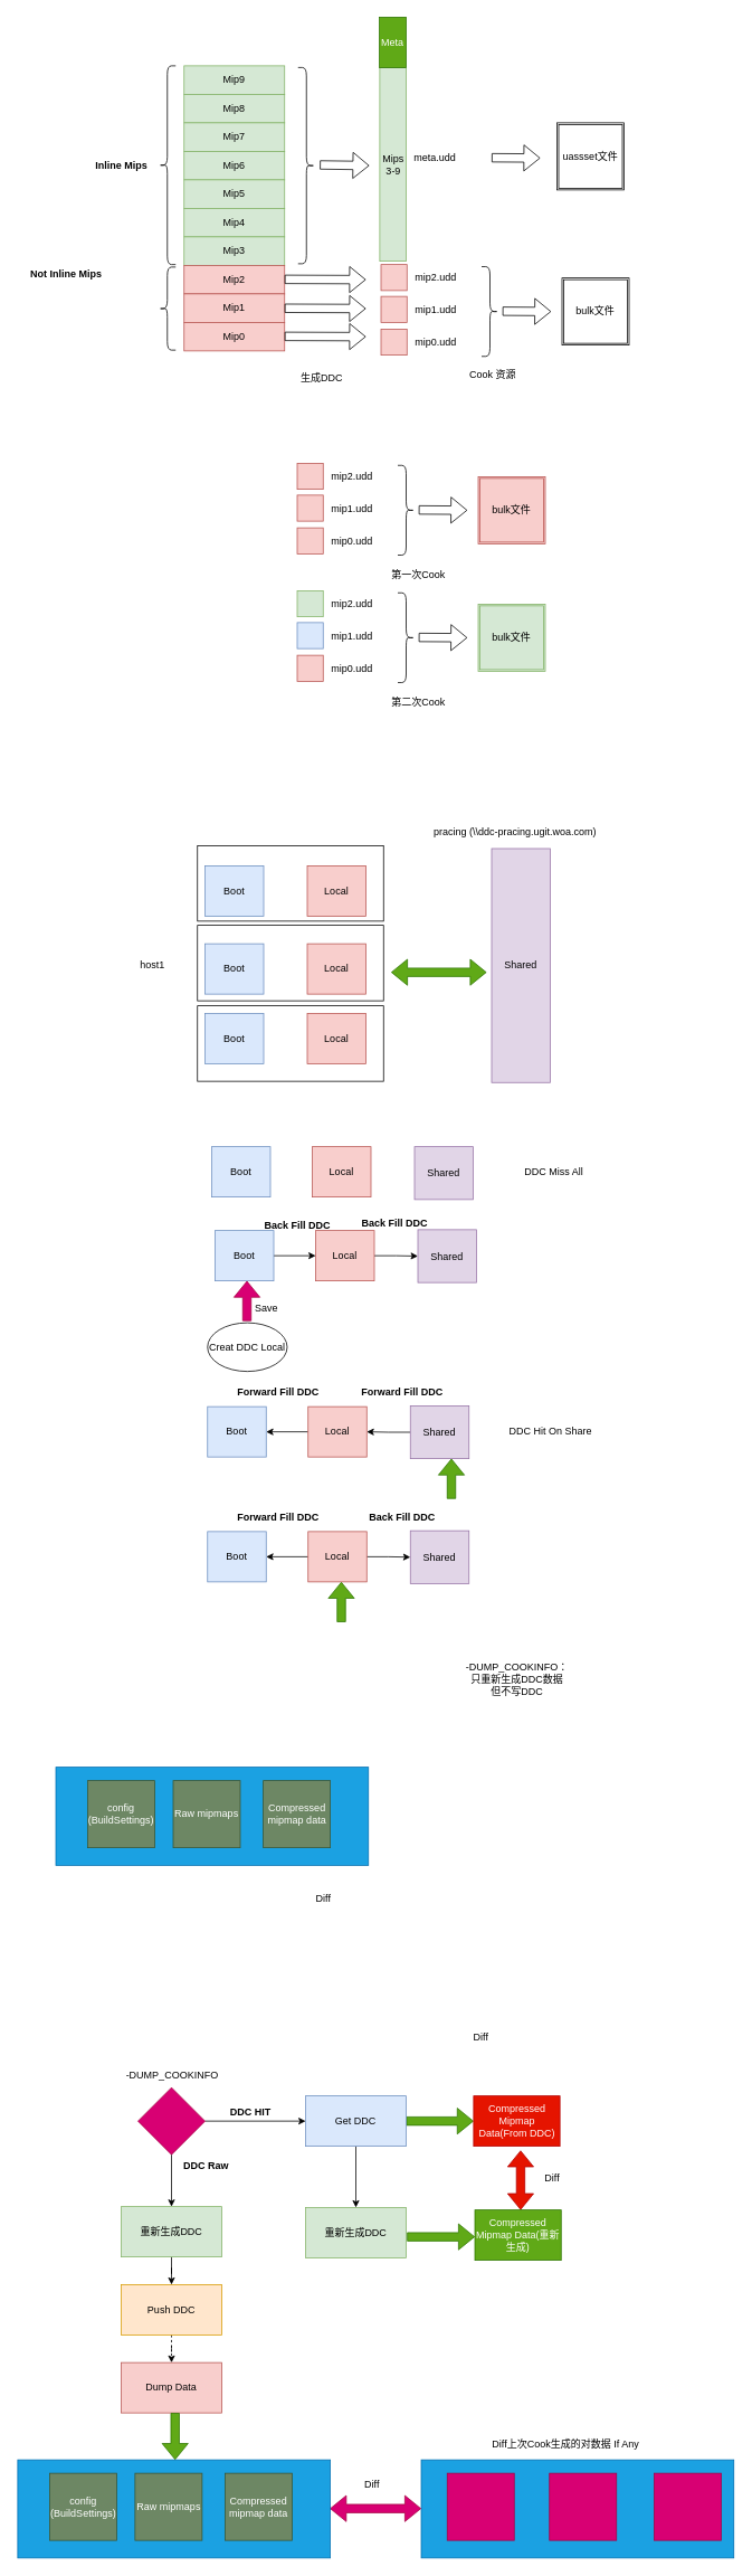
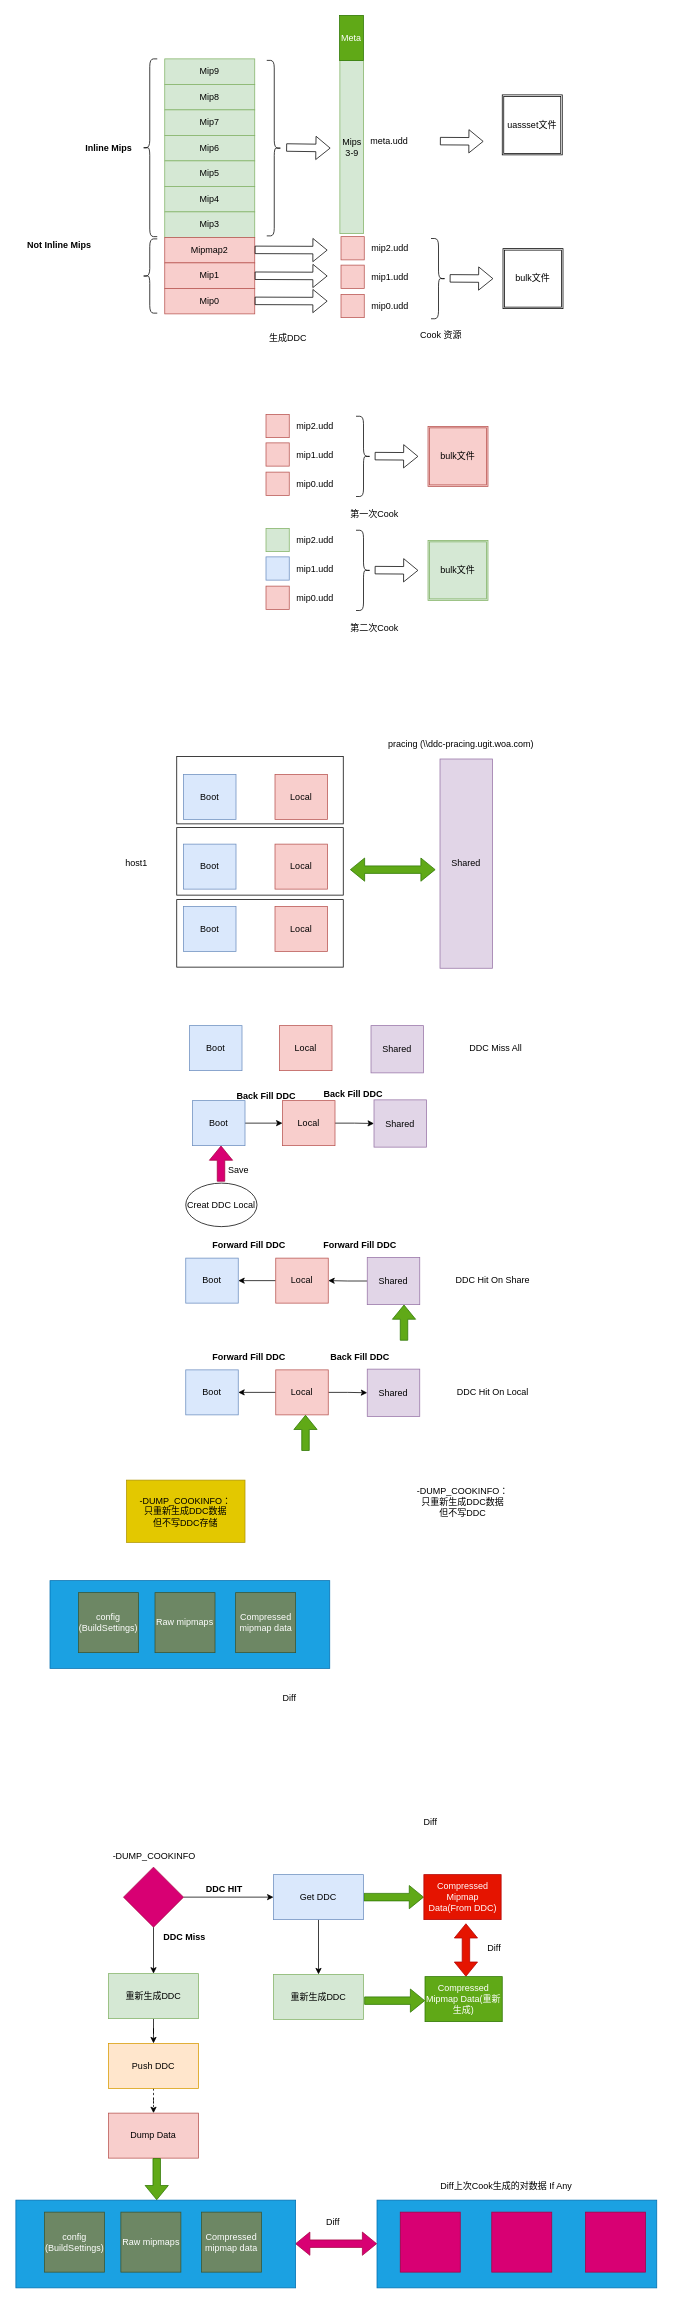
- <mxCell id="41" value="uassset文件" style="shape=ext;double=1;whiteSpace=wrap;html=1;aspect=fixed;" parent="1" vertex="1"><mxGeometry x="664" y="146" width="80" height="80" as="geometry" /></mxCell>
+ <mxCell id="41" value="uassset文件" style="shape=ext;double=1;whiteSpace=wrap;html=1;aspect=fixed;" parent="1" vertex="1"><mxGeometry x="669" y="126" width="80" height="80" as="geometry" /></mxCell>
- <mxCell id="14" value="Mip2" style="rounded=0;whiteSpace=wrap;html=1;fillColor=#f8cecc;strokeColor=#b85450;" parent="1" vertex="1"><mxGeometry x="219" y="316" width="120" height="34" as="geometry" /></mxCell>
+ <mxCell id="14" value="Mipmap2" style="rounded=0;whiteSpace=wrap;html=1;fillColor=#f8cecc;strokeColor=#b85450;" parent="1" vertex="1"><mxGeometry x="219" y="316" width="120" height="34" as="geometry" /></mxCell>
+ <mxCell id="99" value="DDC Hit On Local" style="text;html=1;align=center;verticalAlign=middle;resizable=0;points=[];autosize=1;strokeColor=none;fillColor=none;" parent="1" vertex="1"><mxGeometry x="599" y="1843" width="113" height="26" as="geometry" /></mxCell>
+ <mxCell id="118" value="-DUMP_COOKINFO：&lt;br style=&quot;border-color: var(--border-color);&quot;&gt;&lt;span style=&quot;&quot;&gt;只重新生成DDC数据&lt;/span&gt;&lt;br style=&quot;border-color: var(--border-color);&quot;&gt;&lt;span style=&quot;&quot;&gt;但不写DDC存储&lt;/span&gt;" style="rounded=0;whiteSpace=wrap;html=1;fillColor=#e3c800;fontColor=#000000;strokeColor=#B09500;" parent="1" vertex="1"><mxGeometry x="168" y="1973" width="158" height="83" as="geometry" /></mxCell>
- <mxCell id="124" value="&lt;b&gt;DDC Raw&lt;/b&gt;" style="text;html=1;align=center;verticalAlign=middle;resizable=0;points=[];autosize=1;strokeColor=none;fillColor=none;" vertex="1" parent="1"><mxGeometry x="208" y="2569" width="74" height="26" as="geometry" /></mxCell>
+ <mxCell id="124" value="&lt;b&gt;DDC Miss&lt;/b&gt;" style="text;html=1;align=center;verticalAlign=middle;resizable=0;points=[];autosize=1;strokeColor=none;fillColor=none;" vertex="1" parent="1"><mxGeometry x="208" y="2569" width="74" height="26" as="geometry" /></mxCell>
